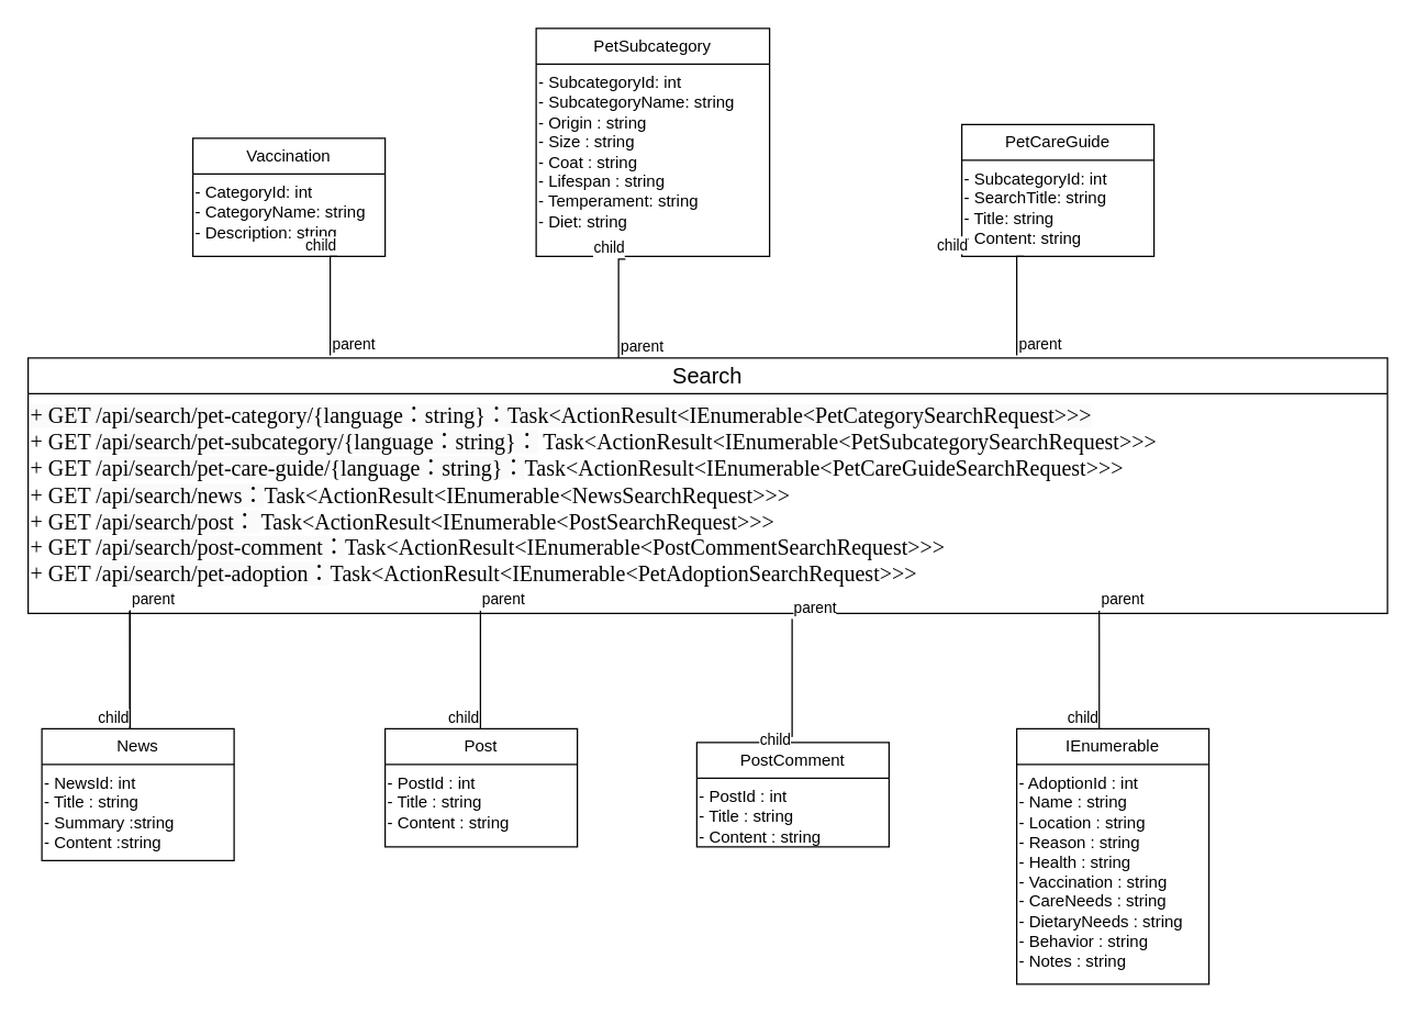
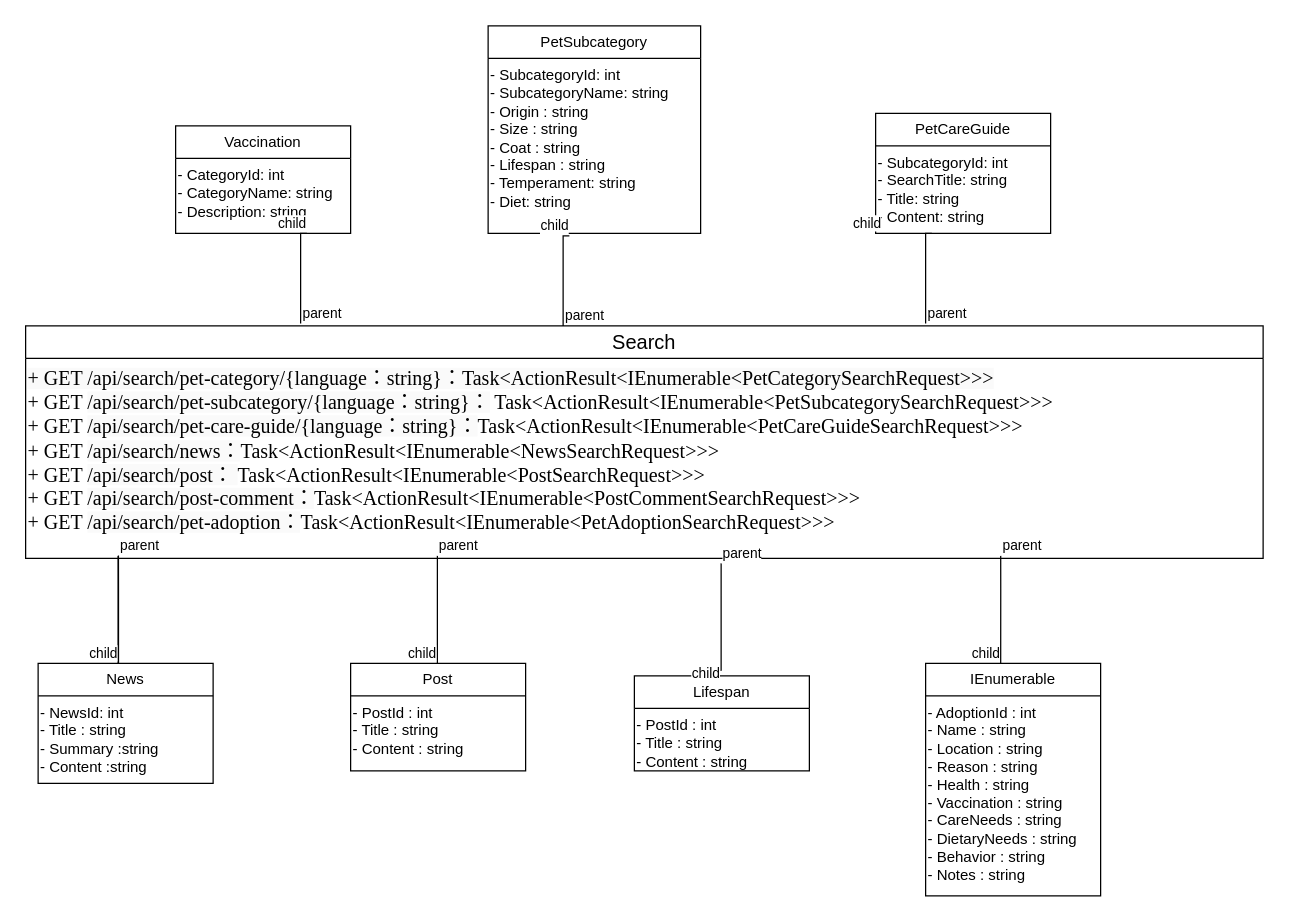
- <mxCell id="14" value="PostComment" style="swimlane;fontStyle=0;childLayout=stackLayout;horizontal=1;startSize=26;fillColor=none;horizontalStack=0;resizeParent=1;resizeParentMax=0;resizeLast=0;collapsible=1;marginBottom=0;whiteSpace=wrap;html=1;" parent="1" vertex="1"><mxGeometry x="507" y="540" width="140" height="76" as="geometry" /></mxCell>
+ <mxCell id="14" value="Lifespan" style="swimlane;fontStyle=0;childLayout=stackLayout;horizontal=1;startSize=26;fillColor=none;horizontalStack=0;resizeParent=1;resizeParentMax=0;resizeLast=0;collapsible=1;marginBottom=0;whiteSpace=wrap;html=1;" parent="1" vertex="1"><mxGeometry x="507" y="540" width="140" height="76" as="geometry" /></mxCell>
